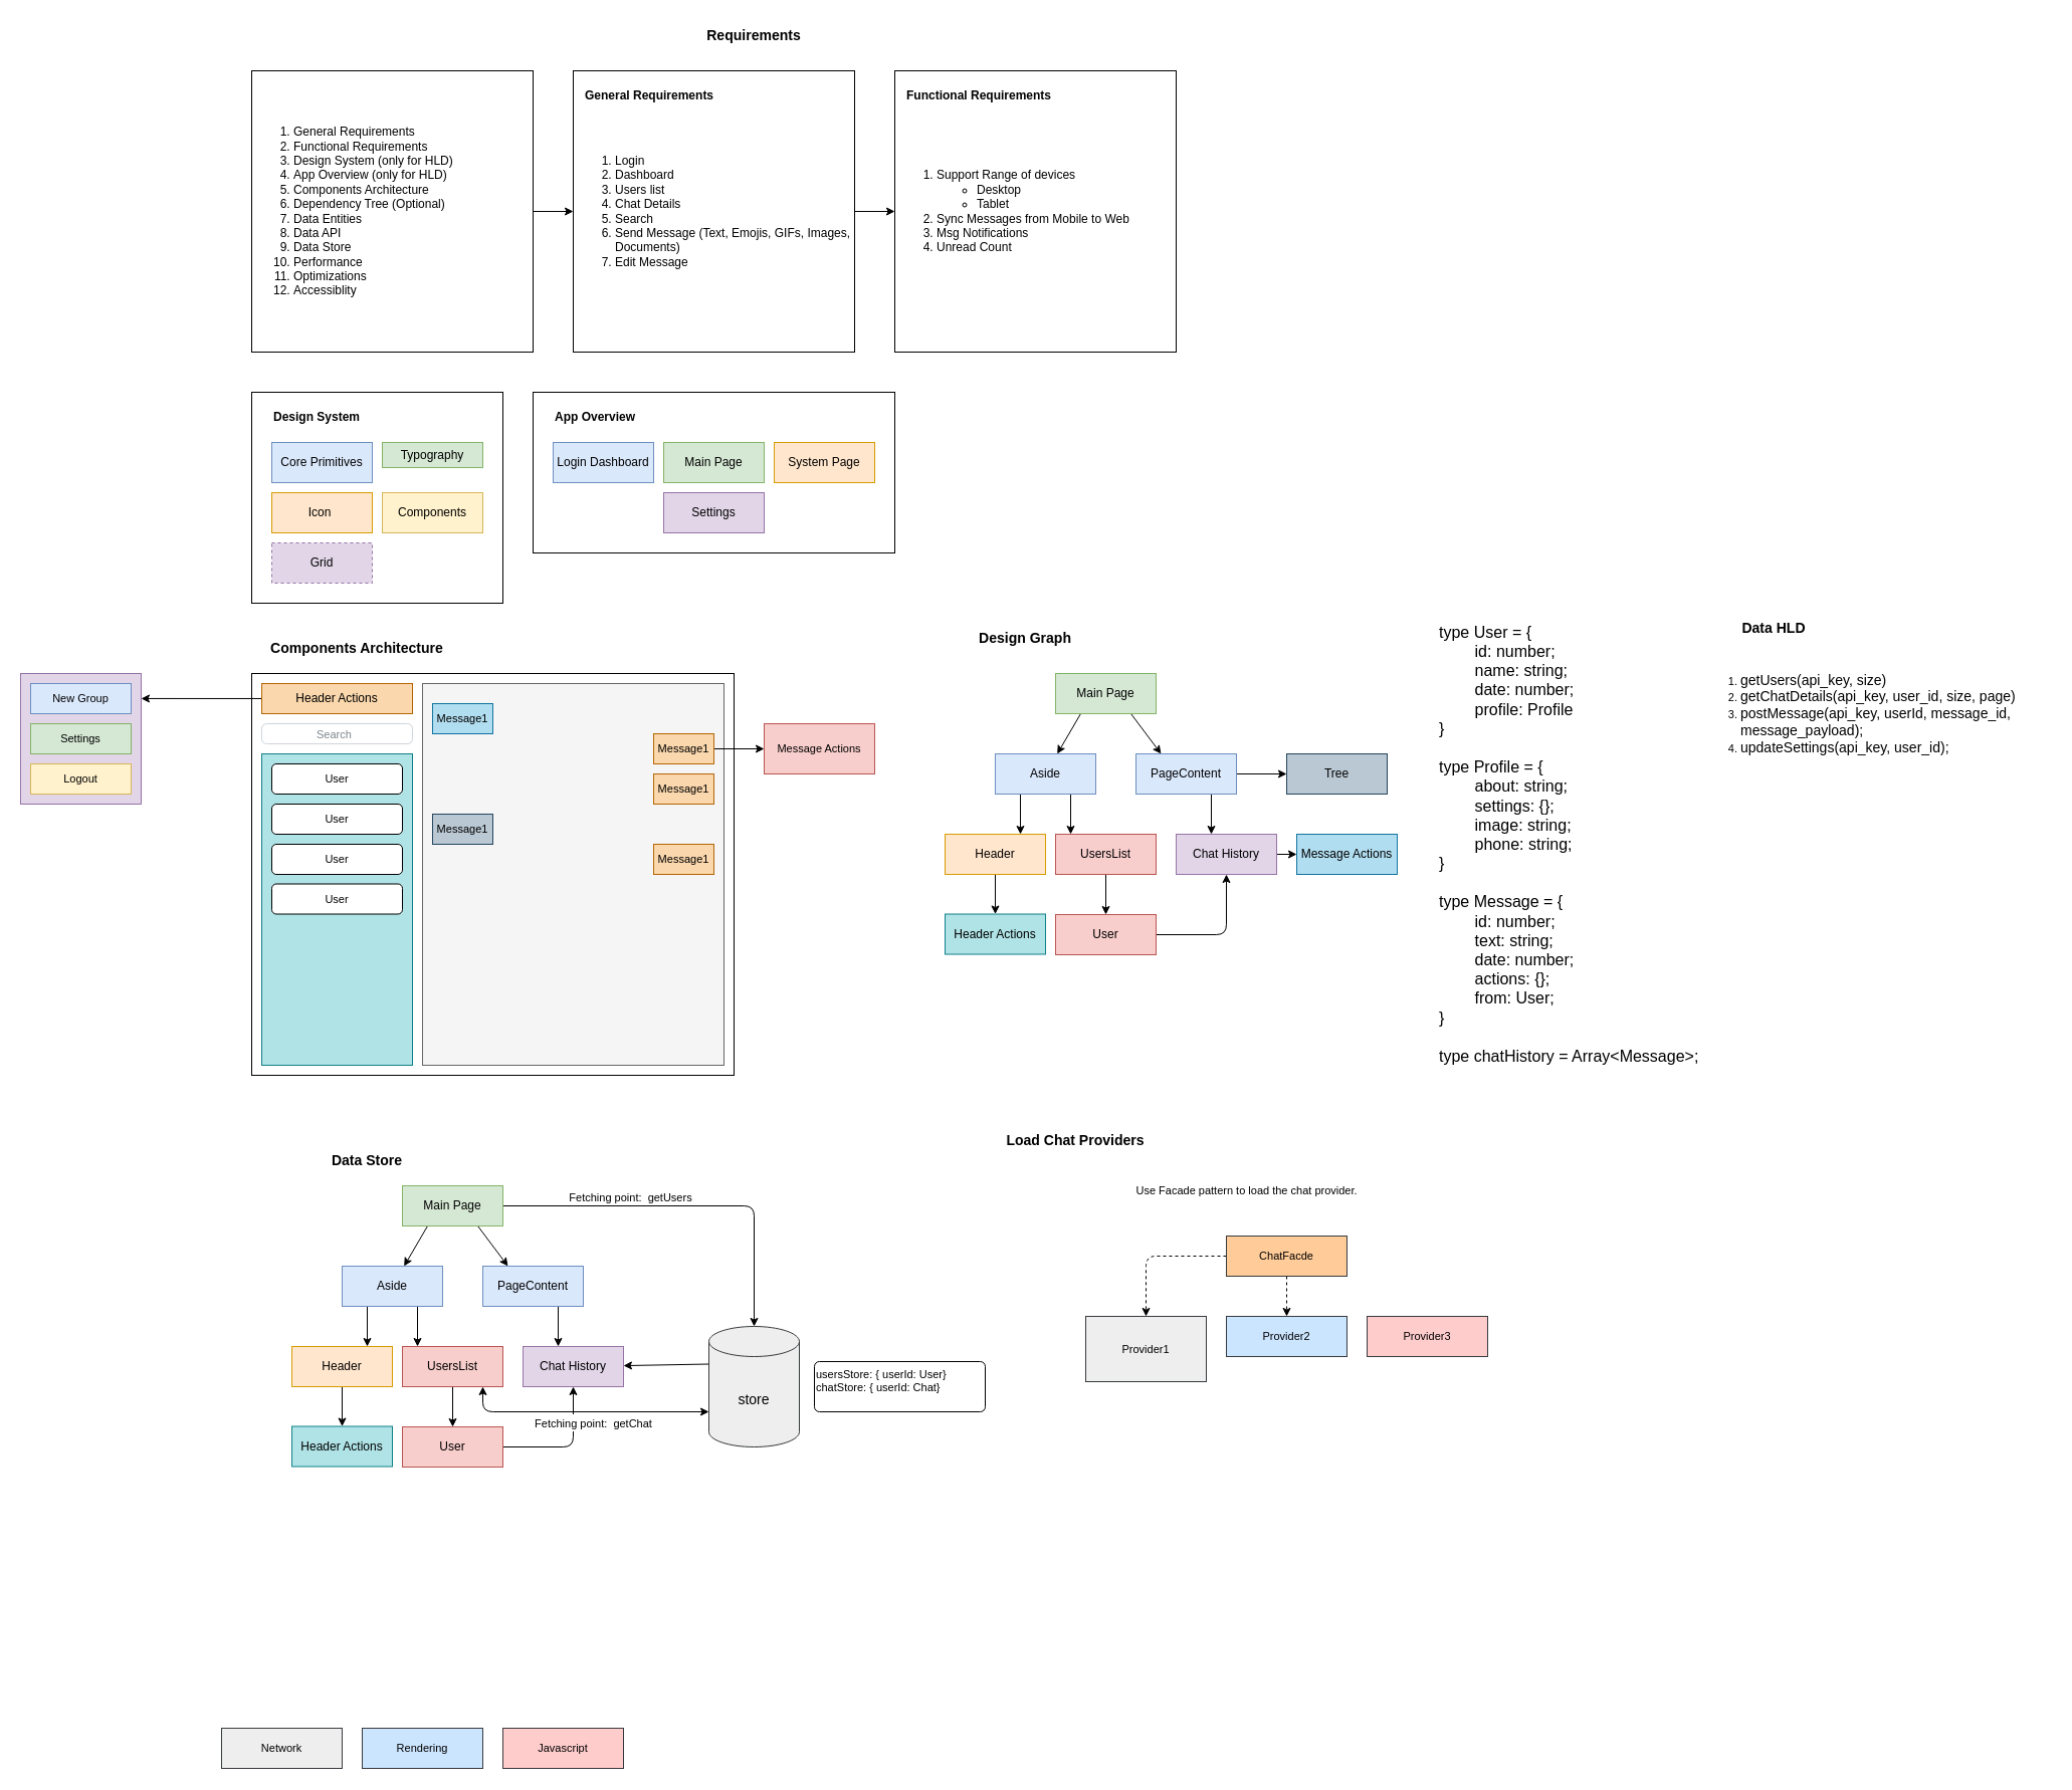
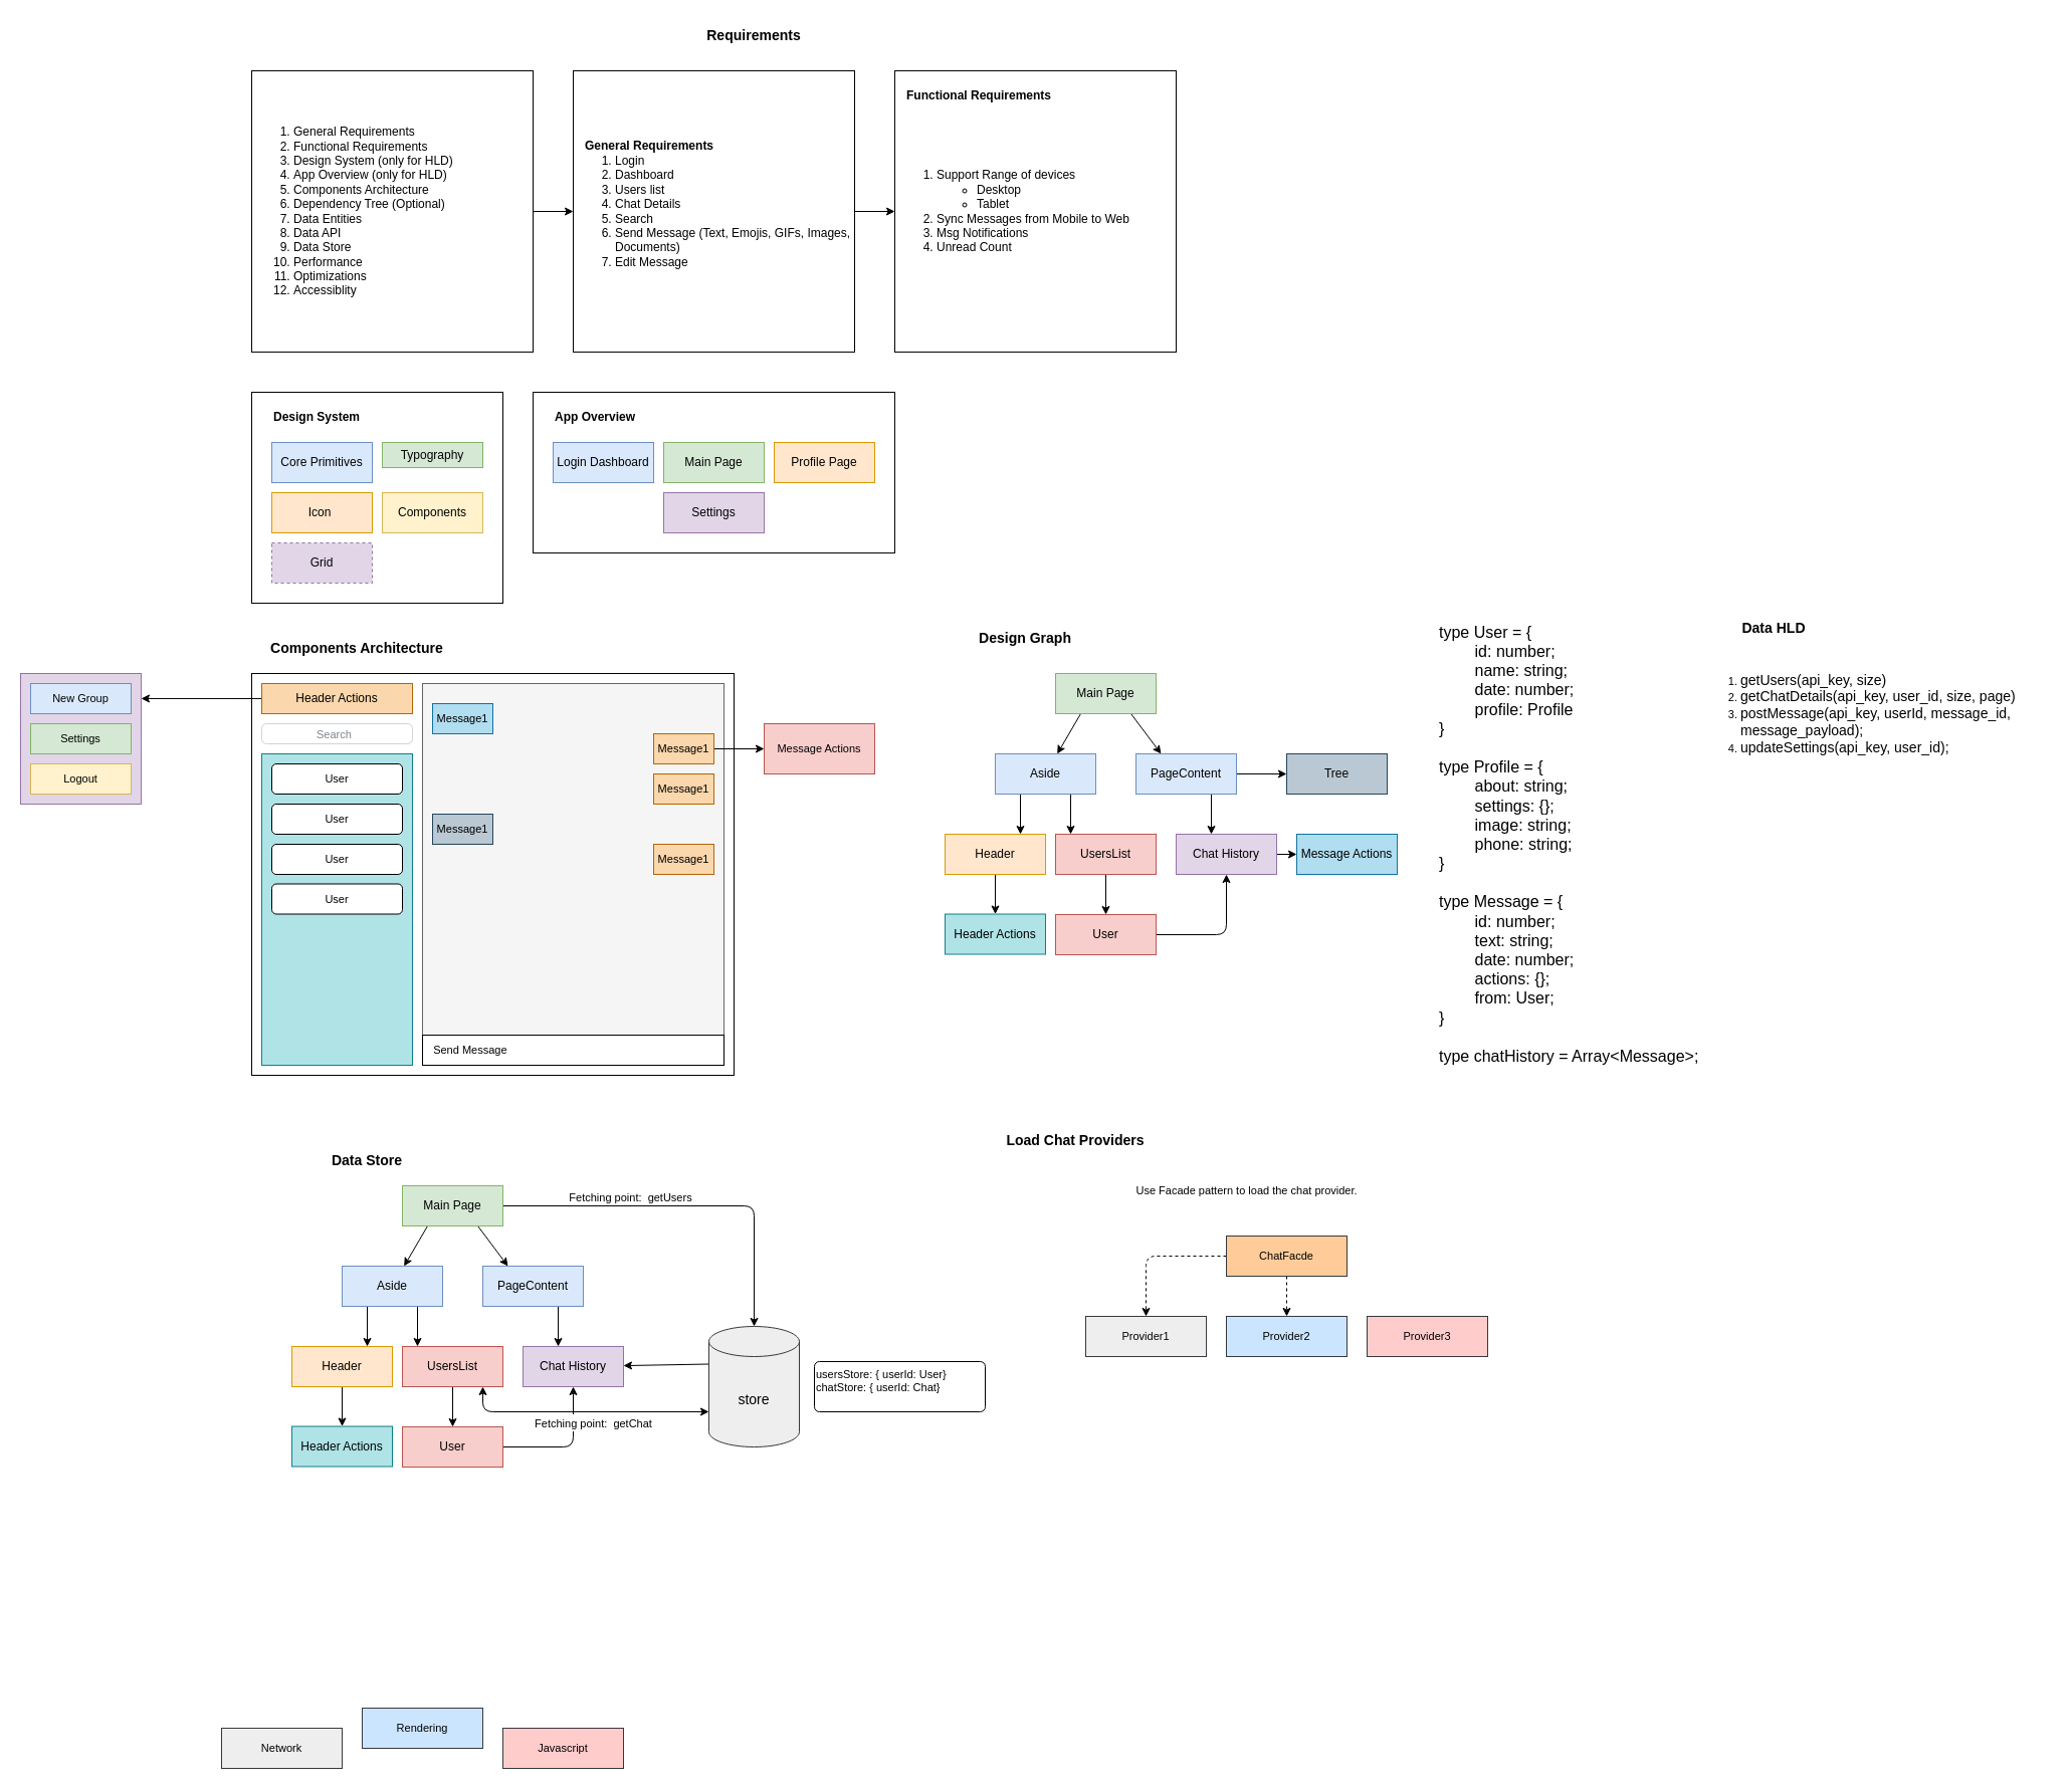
- <mxCell id="9" value="&lt;span style=&quot;background-color: initial;&quot;&gt;&lt;b&gt;General Requirements&lt;/b&gt;&lt;/span&gt;" style="text;html=1;strokeColor=none;fillColor=none;align=left;verticalAlign=middle;whiteSpace=wrap;rounded=0;" vertex="1" parent="1"><mxGeometry x="580" y="80" width="210" height="30" as="geometry" /></mxCell>
+ <mxCell id="9" value="&lt;span style=&quot;background-color: initial;&quot;&gt;&lt;b&gt;General Requirements&lt;/b&gt;&lt;/span&gt;" style="text;html=1;strokeColor=none;fillColor=none;align=left;verticalAlign=middle;whiteSpace=wrap;rounded=0;" vertex="1" parent="1"><mxGeometry x="580" y="130" width="210" height="30" as="geometry" /></mxCell>
- <mxCell id="22" value="System Page" style="rounded=0;whiteSpace=wrap;html=1;fillColor=#ffe6cc;strokeColor=#d79b00;" vertex="1" parent="1"><mxGeometry x="770" y="440" width="100" height="40" as="geometry" /></mxCell>
+ <mxCell id="22" value="Profile Page" style="rounded=0;whiteSpace=wrap;html=1;fillColor=#ffe6cc;strokeColor=#d79b00;" vertex="1" parent="1"><mxGeometry x="770" y="440" width="100" height="40" as="geometry" /></mxCell>
+ <mxCell id="35" value="&amp;nbsp; &amp;nbsp;Send Message" style="rounded=0;whiteSpace=wrap;html=1;fontSize=11;align=left;" vertex="1" parent="1"><mxGeometry x="420" y="1030" width="300" height="30" as="geometry" /></mxCell>
- <mxCell id="100" value="Provider1" style="rounded=0;whiteSpace=wrap;html=1;fontSize=11;fillColor=#eeeeee;strokeColor=#36393d;" vertex="1" parent="1"><mxGeometry x="1080" y="1310" width="120" height="65" as="geometry" /></mxCell>
+ <mxCell id="100" value="Provider1" style="rounded=0;whiteSpace=wrap;html=1;fontSize=11;fillColor=#eeeeee;strokeColor=#36393d;" vertex="1" parent="1"><mxGeometry x="1080" y="1310" width="120" height="40" as="geometry" /></mxCell>
- <mxCell id="104" value="Rendering" style="rounded=0;whiteSpace=wrap;html=1;fontSize=11;fillColor=#cce5ff;strokeColor=#36393d;" vertex="1" parent="1"><mxGeometry x="360" y="1720" width="120" height="40" as="geometry" /></mxCell>
+ <mxCell id="104" value="Rendering" style="rounded=0;whiteSpace=wrap;html=1;fontSize=11;fillColor=#cce5ff;strokeColor=#36393d;" vertex="1" parent="1"><mxGeometry x="360" y="1700" width="120" height="40" as="geometry" /></mxCell>
